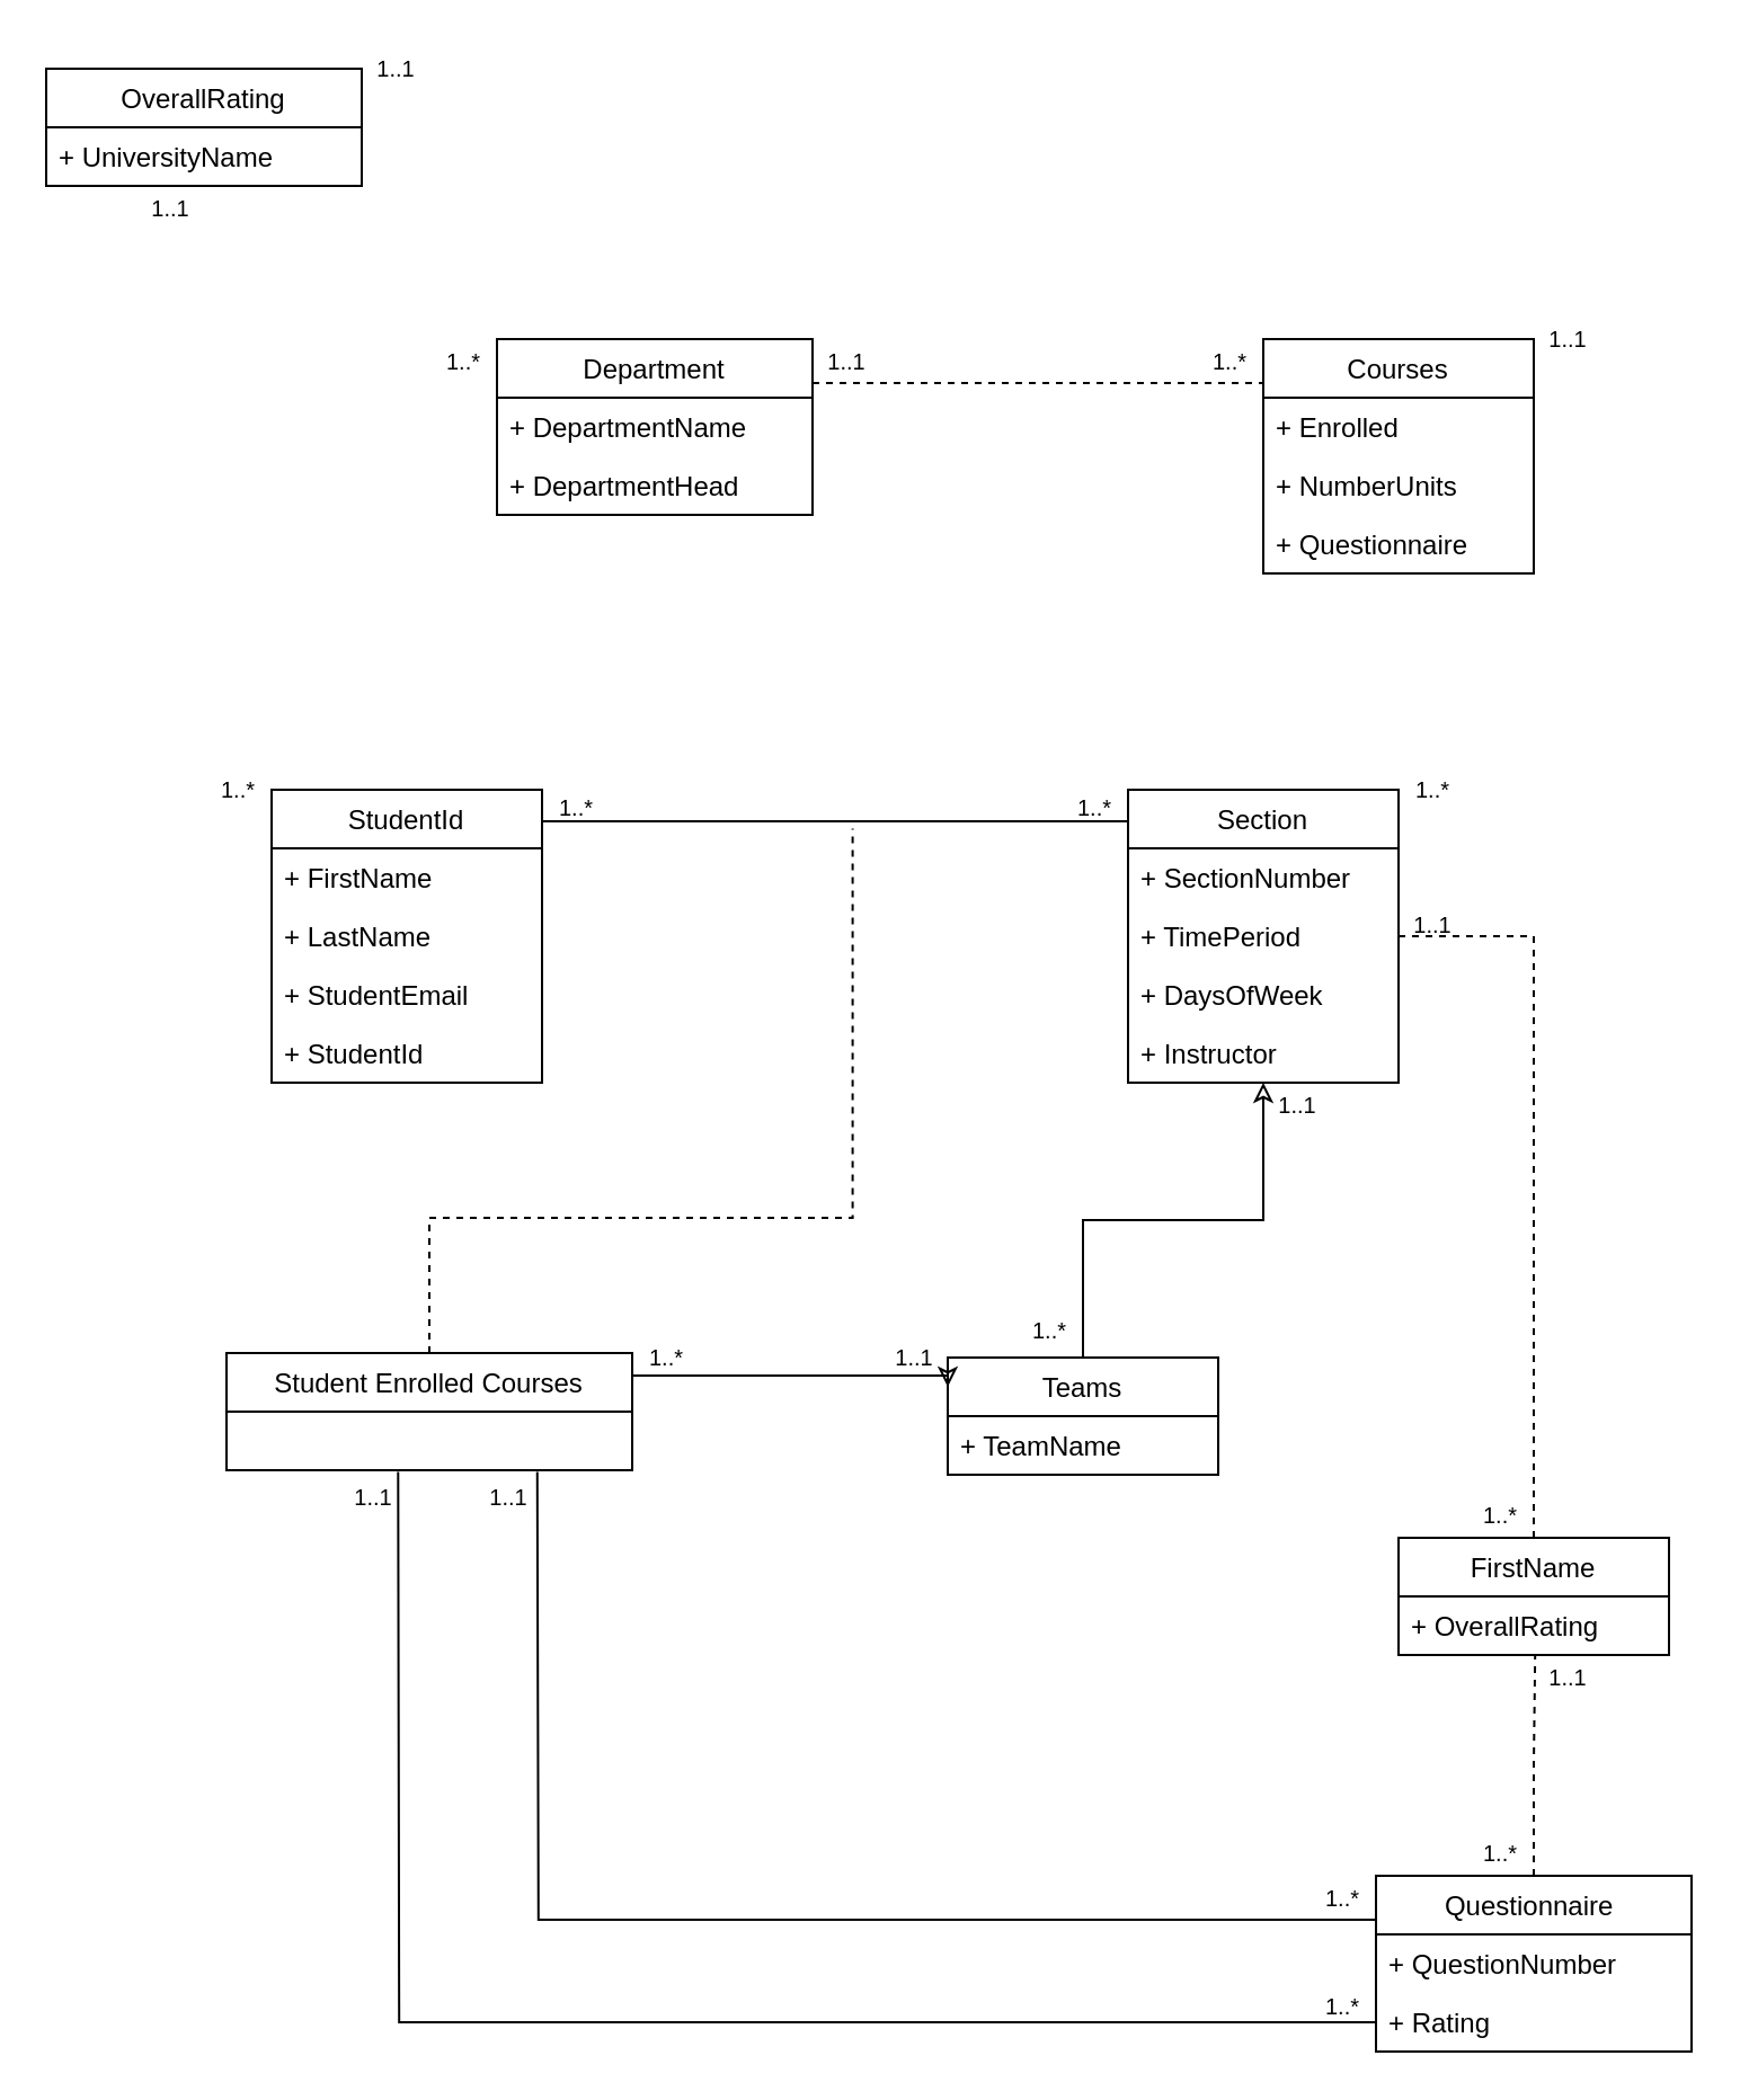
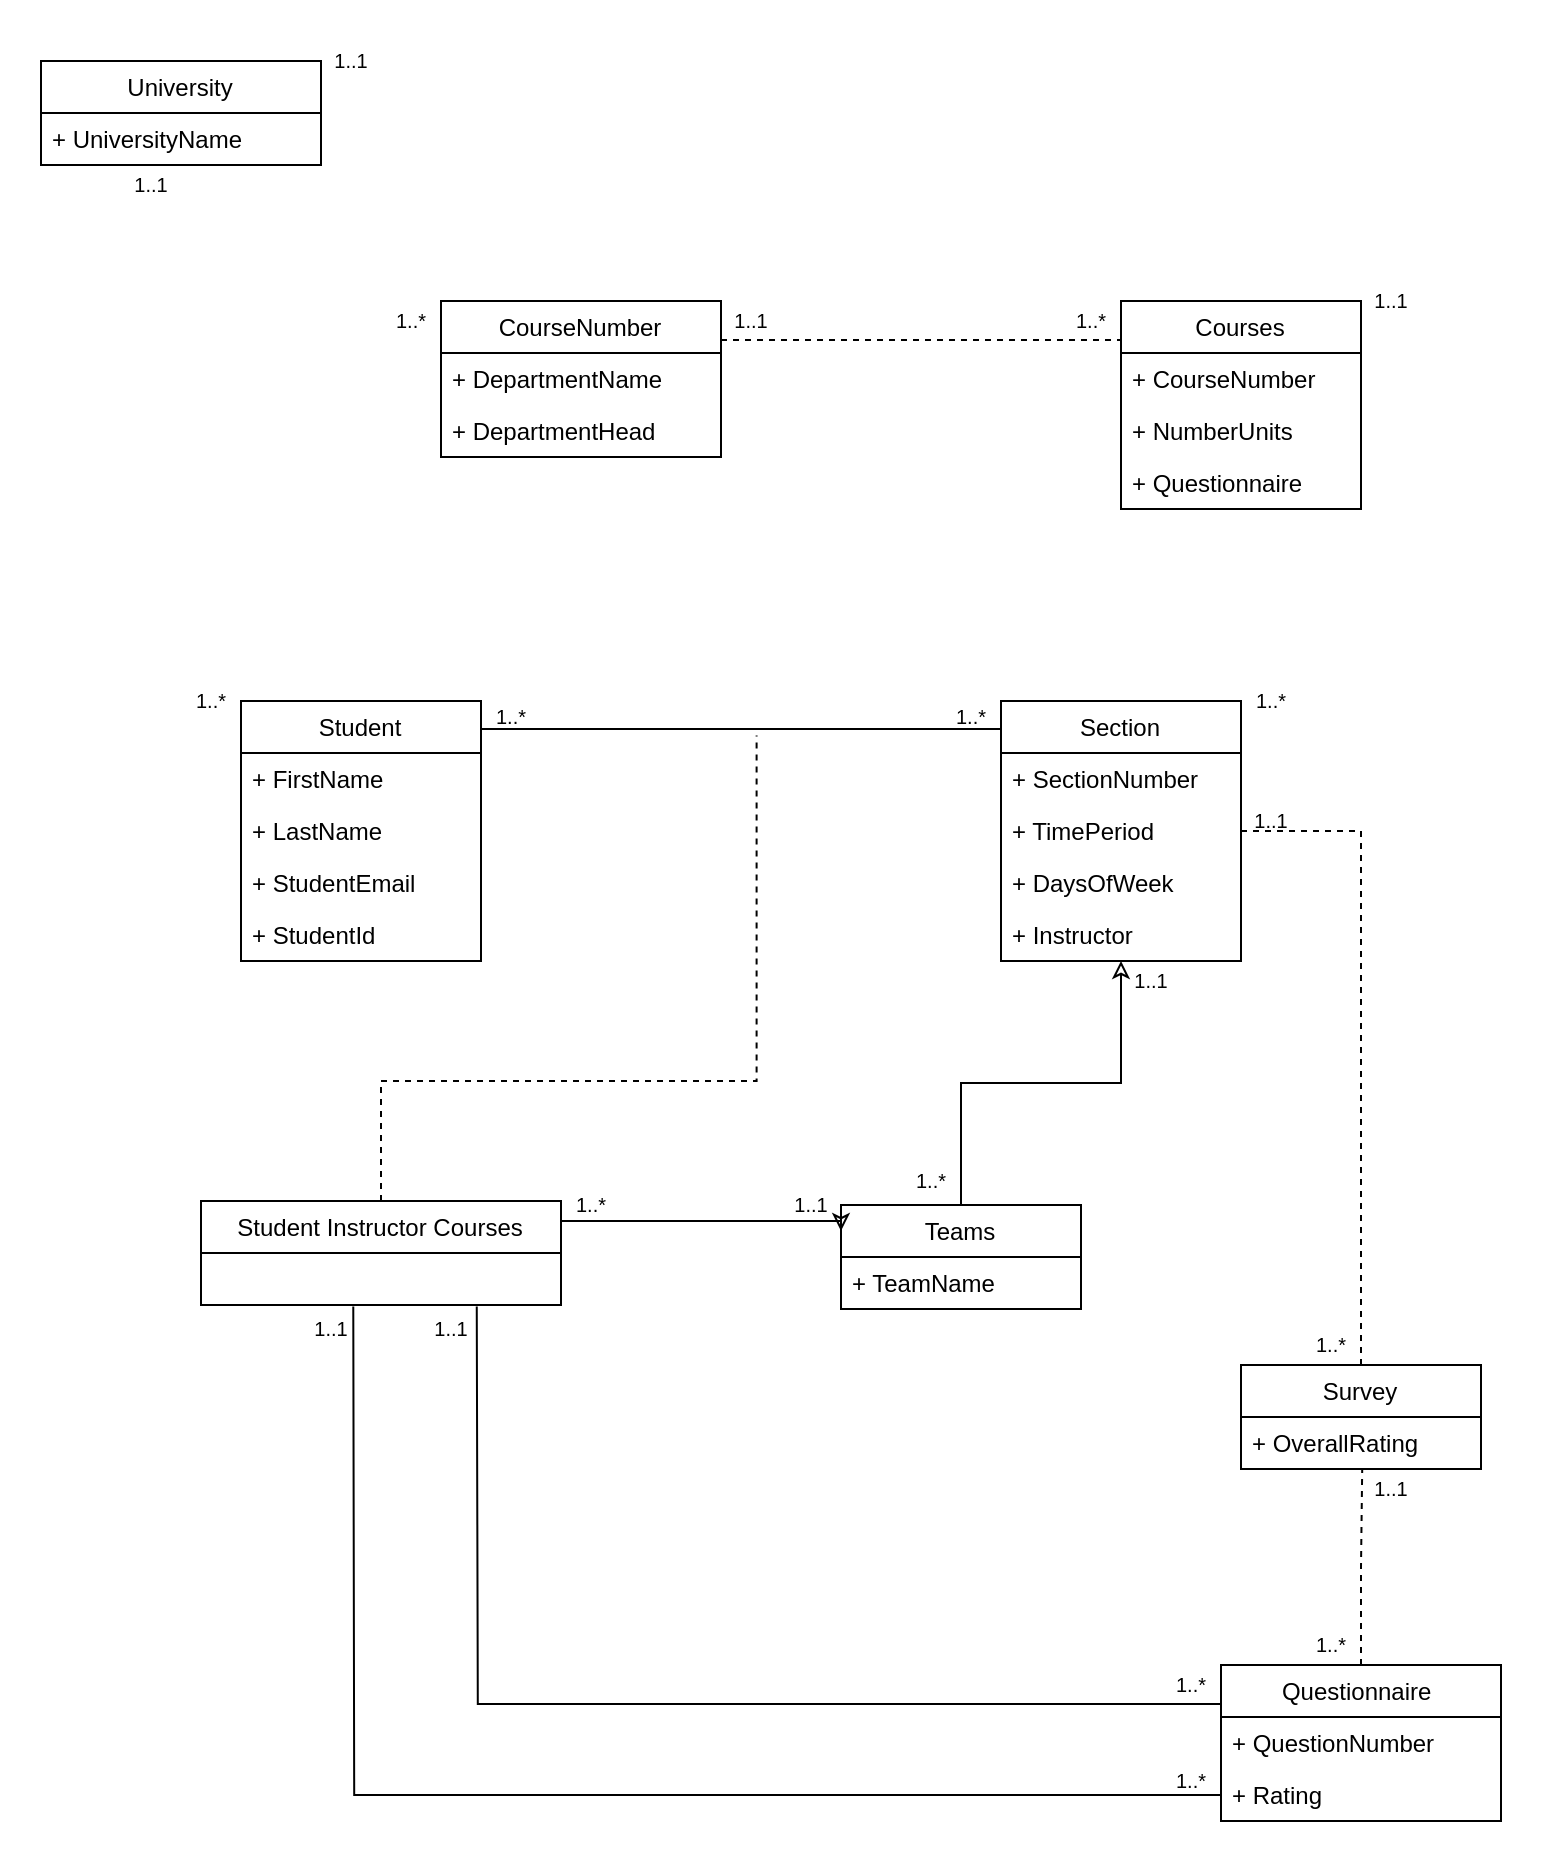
- <mxCell id="31" value="OverallRating" style="swimlane;fontStyle=0;childLayout=stackLayout;horizontal=1;startSize=26;fillColor=none;horizontalStack=0;resizeParent=1;resizeParentMax=0;resizeLast=0;collapsible=1;marginBottom=0;" vertex="1" parent="1"><mxGeometry x="20" y="30" width="140" height="52" as="geometry" /></mxCell>
+ <mxCell id="31" value="University" style="swimlane;fontStyle=0;childLayout=stackLayout;horizontal=1;startSize=26;fillColor=none;horizontalStack=0;resizeParent=1;resizeParentMax=0;resizeLast=0;collapsible=1;marginBottom=0;" vertex="1" parent="1"><mxGeometry x="20" y="30" width="140" height="52" as="geometry" /></mxCell>
- <mxCell id="28" value="Department" style="swimlane;fontStyle=0;childLayout=stackLayout;horizontal=1;startSize=26;fillColor=none;horizontalStack=0;resizeParent=1;resizeParentMax=0;resizeLast=0;collapsible=1;marginBottom=0;" parent="1" vertex="1"><mxGeometry x="220" y="150" width="140" height="78" as="geometry" /></mxCell>
+ <mxCell id="28" value="CourseNumber" style="swimlane;fontStyle=0;childLayout=stackLayout;horizontal=1;startSize=26;fillColor=none;horizontalStack=0;resizeParent=1;resizeParentMax=0;resizeLast=0;collapsible=1;marginBottom=0;" parent="1" vertex="1"><mxGeometry x="220" y="150" width="140" height="78" as="geometry" /></mxCell>
- <mxCell id="8" value="+ Enrolled" style="text;strokeColor=none;fillColor=none;align=left;verticalAlign=top;spacingLeft=4;spacingRight=4;overflow=hidden;rotatable=0;points=[[0,0.5],[1,0.5]];portConstraint=eastwest;" parent="7" vertex="1"><mxGeometry y="26" width="120" height="26" as="geometry" /></mxCell>
+ <mxCell id="8" value="+ CourseNumber" style="text;strokeColor=none;fillColor=none;align=left;verticalAlign=top;spacingLeft=4;spacingRight=4;overflow=hidden;rotatable=0;points=[[0,0.5],[1,0.5]];portConstraint=eastwest;" parent="7" vertex="1"><mxGeometry y="26" width="120" height="26" as="geometry" /></mxCell>
- <mxCell id="2" value="StudentId" style="swimlane;fontStyle=0;childLayout=stackLayout;horizontal=1;startSize=26;fillColor=none;horizontalStack=0;resizeParent=1;resizeParentMax=0;resizeLast=0;collapsible=1;marginBottom=0;" parent="1" vertex="1"><mxGeometry x="120" y="350" width="120" height="130" as="geometry" /></mxCell>
+ <mxCell id="2" value="Student" style="swimlane;fontStyle=0;childLayout=stackLayout;horizontal=1;startSize=26;fillColor=none;horizontalStack=0;resizeParent=1;resizeParentMax=0;resizeLast=0;collapsible=1;marginBottom=0;" parent="1" vertex="1"><mxGeometry x="120" y="350" width="120" height="130" as="geometry" /></mxCell>
- <mxCell id="35" value="Student Enrolled Courses" style="swimlane;fontStyle=0;childLayout=stackLayout;horizontal=1;startSize=26;fillColor=none;horizontalStack=0;resizeParent=1;resizeParentMax=0;resizeLast=0;collapsible=1;marginBottom=0;" vertex="1" parent="1"><mxGeometry x="100" y="600" width="180" height="52" as="geometry" /></mxCell>
+ <mxCell id="35" value="Student Instructor Courses" style="swimlane;fontStyle=0;childLayout=stackLayout;horizontal=1;startSize=26;fillColor=none;horizontalStack=0;resizeParent=1;resizeParentMax=0;resizeLast=0;collapsible=1;marginBottom=0;" vertex="1" parent="1"><mxGeometry x="100" y="600" width="180" height="52" as="geometry" /></mxCell>
- <mxCell id="20" value="FirstName" style="swimlane;fontStyle=0;childLayout=stackLayout;horizontal=1;startSize=26;fillColor=none;horizontalStack=0;resizeParent=1;resizeParentMax=0;resizeLast=0;collapsible=1;marginBottom=0;" parent="1" vertex="1"><mxGeometry x="620" y="682" width="120" height="52" as="geometry" /></mxCell>
+ <mxCell id="20" value="Survey" style="swimlane;fontStyle=0;childLayout=stackLayout;horizontal=1;startSize=26;fillColor=none;horizontalStack=0;resizeParent=1;resizeParentMax=0;resizeLast=0;collapsible=1;marginBottom=0;" parent="1" vertex="1"><mxGeometry x="620" y="682" width="120" height="52" as="geometry" /></mxCell>
